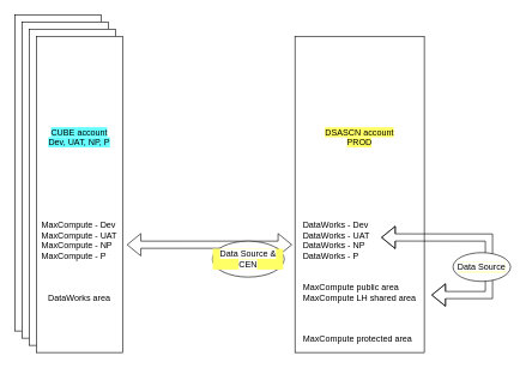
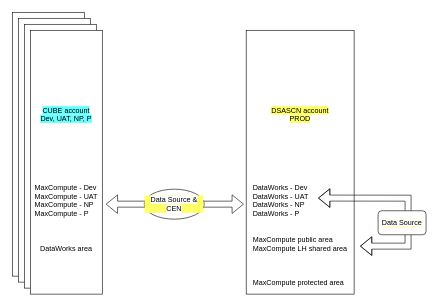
- <mxCell id="8" value="&lt;span style=&quot;background-color: rgb(255 , 255 , 255)&quot;&gt;Data Source &amp;amp; CEN&lt;/span&gt;" style="ellipse;whiteSpace=wrap;html=1;labelBackgroundColor=#FFFF66;" vertex="1" parent="1"><mxGeometry x="295" y="335" width="100" height="50" as="geometry" /></mxCell>
+ <mxCell id="8" value="&lt;span style=&quot;background-color: rgb(255 , 255 , 255)&quot;&gt;Data Source &amp;amp; CEN&lt;/span&gt;" style="ellipse;whiteSpace=wrap;html=1;labelBackgroundColor=#FFFF66;" vertex="1" parent="1"><mxGeometry x="240" y="315" width="100" height="50" as="geometry" /></mxCell>
- <mxCell id="10" value="&lt;span style=&quot;background-color: rgb(255 , 255 , 255)&quot;&gt;Data Source&lt;/span&gt;" style="ellipse;whiteSpace=wrap;html=1;labelBackgroundColor=#FFFF66;" vertex="1" parent="1"><mxGeometry x="630" y="351" width="80" height="40" as="geometry" /></mxCell>
+ <mxCell id="10" value="&lt;span style=&quot;background-color: rgb(255 , 255 , 255)&quot;&gt;Data Source&lt;/span&gt;" style="whiteSpace=wrap;html=1;labelBackgroundColor=#FFFF66;rounded=1;" vertex="1" parent="1"><mxGeometry x="630" y="351" width="80" height="40" as="geometry" /></mxCell>
